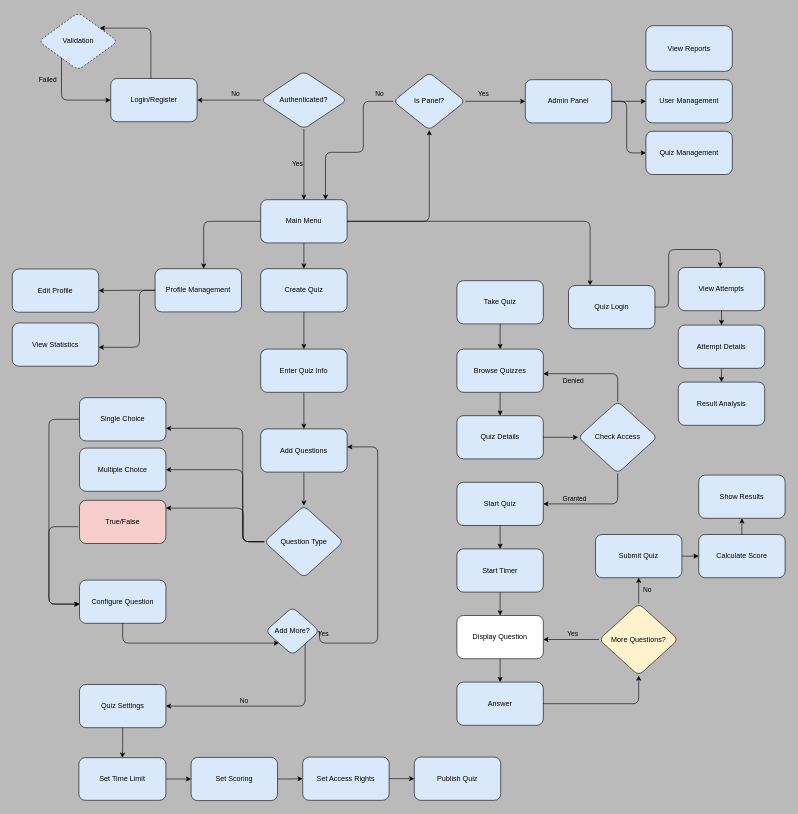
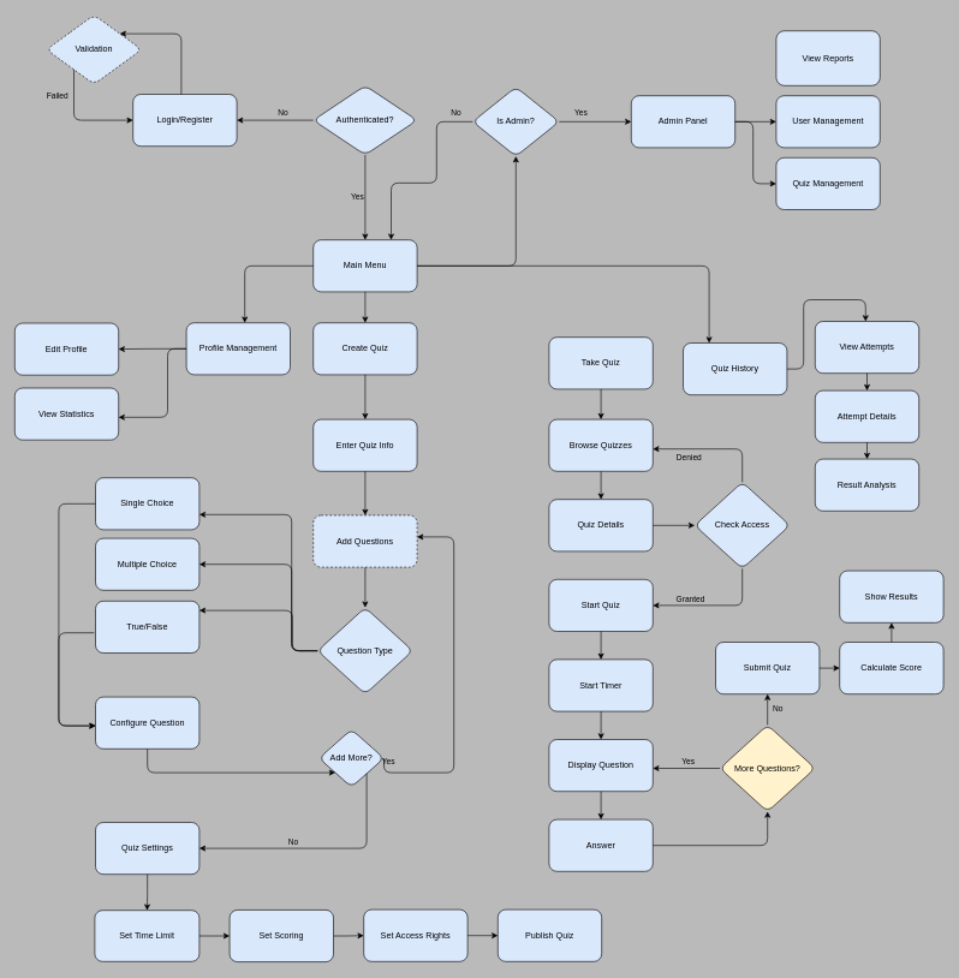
- <mxCell id="39" value="Is Panel?" style="rhombus;whiteSpace=wrap;html=1;rounded=1;strokeColor=#000000;fillColor=#dae8fc;fontColor=#000000;labelBackgroundColor=none;" parent="1" vertex="1"><mxGeometry x="655" y="120" width="120" height="96" as="geometry" /></mxCell>
+ <mxCell id="39" value="Is Admin?" style="rhombus;whiteSpace=wrap;html=1;rounded=1;strokeColor=#000000;fillColor=#dae8fc;fontColor=#000000;labelBackgroundColor=none;" parent="1" vertex="1"><mxGeometry x="655" y="120" width="120" height="96" as="geometry" /></mxCell>
- <mxCell id="32" value="Quiz Login" style="rounded=1;whiteSpace=wrap;html=1;strokeColor=#000000;fillColor=#dae8fc;fontColor=#000000;labelBackgroundColor=none;" parent="1" vertex="1"><mxGeometry x="947" y="475" width="144" height="72" as="geometry" /></mxCell>
+ <mxCell id="32" value="Quiz History" style="rounded=1;whiteSpace=wrap;html=1;strokeColor=#000000;fillColor=#dae8fc;fontColor=#000000;labelBackgroundColor=none;" parent="1" vertex="1"><mxGeometry x="947" y="475" width="144" height="72" as="geometry" /></mxCell>
- <mxCell id="8" value="Add Questions" style="rounded=1;whiteSpace=wrap;html=1;strokeColor=#000000;fillColor=#dae8fc;fontColor=#000000;labelBackgroundColor=none;" parent="1" vertex="1"><mxGeometry x="434" y="714" width="144" height="72" as="geometry" /></mxCell>
+ <mxCell id="8" value="Add Questions" style="rounded=1;whiteSpace=wrap;html=1;strokeColor=#000000;fillColor=#dae8fc;fontColor=#000000;labelBackgroundColor=none;dashed=1;" parent="1" vertex="1"><mxGeometry x="434" y="714" width="144" height="72" as="geometry" /></mxCell>
- <mxCell id="12" value="True/False" style="rounded=1;whiteSpace=wrap;html=1;strokeColor=#000000;fillColor=#f8cecc;fontColor=#000000;labelBackgroundColor=none;" parent="1" vertex="1"><mxGeometry x="132" y="833" width="144" height="72" as="geometry" /></mxCell>
+ <mxCell id="12" value="True/False" style="rounded=1;whiteSpace=wrap;html=1;strokeColor=#000000;fillColor=#dae8fc;fontColor=#000000;labelBackgroundColor=none;" parent="1" vertex="1"><mxGeometry x="132" y="833" width="144" height="72" as="geometry" /></mxCell>
- <mxCell id="26" value="Display Question" style="rounded=1;whiteSpace=wrap;html=1;strokeColor=#000000;fillColor=#ffffff;fontColor=#000000;labelBackgroundColor=none;" parent="1" vertex="1"><mxGeometry x="761" y="1025" width="144" height="72" as="geometry" /></mxCell>
+ <mxCell id="26" value="Display Question" style="rounded=1;whiteSpace=wrap;html=1;strokeColor=#000000;fillColor=#dae8fc;fontColor=#000000;labelBackgroundColor=none;" parent="1" vertex="1"><mxGeometry x="761" y="1025" width="144" height="72" as="geometry" /></mxCell>
